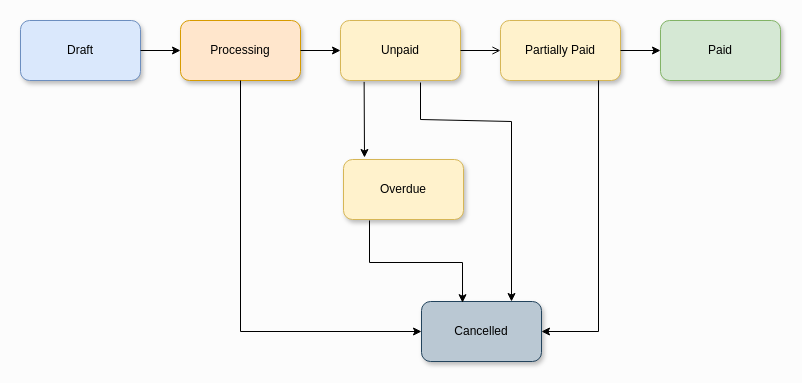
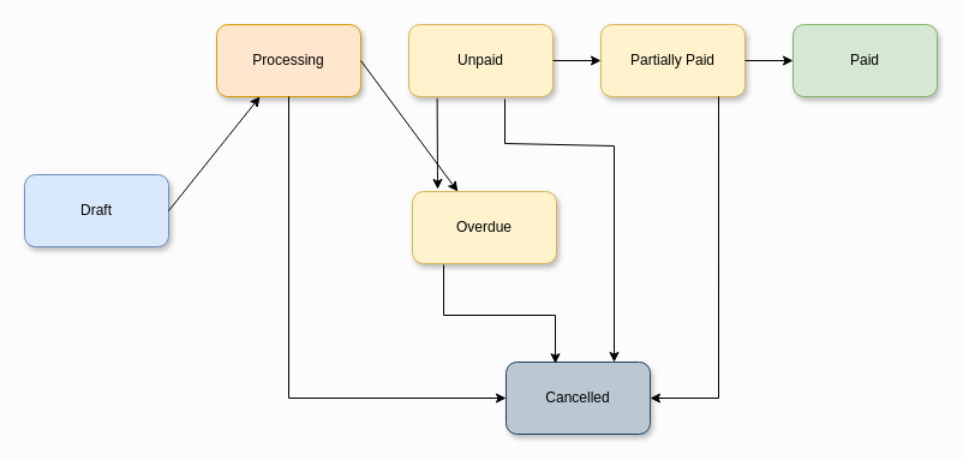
- <mxCell id="2" value="Draft" style="rounded=1;whiteSpace=wrap;html=1;fillColor=#dae8fc;strokeColor=#6c8ebf;glass=0;shadow=1;" parent="1" vertex="1"><mxGeometry x="20" y="20" width="120" height="60" as="geometry" /></mxCell>
+ <mxCell id="2" value="Draft" style="rounded=1;whiteSpace=wrap;html=1;fillColor=#dae8fc;strokeColor=#6c8ebf;glass=0;shadow=1;" parent="1" vertex="1"><mxGeometry x="20" y="145" width="120" height="60" as="geometry" /></mxCell>
- <mxCell id="15" value="" style="endArrow=classic;html=1;rounded=0;exitX=1;exitY=0.5;exitDx=0;exitDy=0;entryX=0;entryY=0.5;entryDx=0;entryDy=0;" edge="1" parent="1" source="3" target="4"><mxGeometry width="50" height="50" relative="1" as="geometry"><mxPoint x="367" y="225" as="sourcePoint" /><mxPoint x="417" y="175" as="targetPoint" /></mxGeometry></mxCell>
+ <mxCell id="15" value="" style="endArrow=classic;html=1;rounded=0;exitX=1;exitY=0.5;exitDx=0;exitDy=0;" edge="1" parent="1" source="3" target="7"><mxGeometry width="50" height="50" relative="1" as="geometry"><mxPoint x="367" y="225" as="sourcePoint" /><mxPoint x="417" y="175" as="targetPoint" /></mxGeometry></mxCell>
- <mxCell id="16" value="" style="endArrow=open;html=1;rounded=0;exitX=1;exitY=0.5;exitDx=0;exitDy=0;entryX=0;entryY=0.5;entryDx=0;entryDy=0;" edge="1" parent="1" source="4" target="5"><mxGeometry width="50" height="50" relative="1" as="geometry"><mxPoint x="367" y="225" as="sourcePoint" /><mxPoint x="417" y="175" as="targetPoint" /></mxGeometry></mxCell>
+ <mxCell id="16" value="" style="endArrow=classic;html=1;rounded=0;exitX=1;exitY=0.5;exitDx=0;exitDy=0;entryX=0;entryY=0.5;entryDx=0;entryDy=0;" edge="1" parent="1" source="4" target="5"><mxGeometry width="50" height="50" relative="1" as="geometry"><mxPoint x="367" y="225" as="sourcePoint" /><mxPoint x="417" y="175" as="targetPoint" /></mxGeometry></mxCell>
